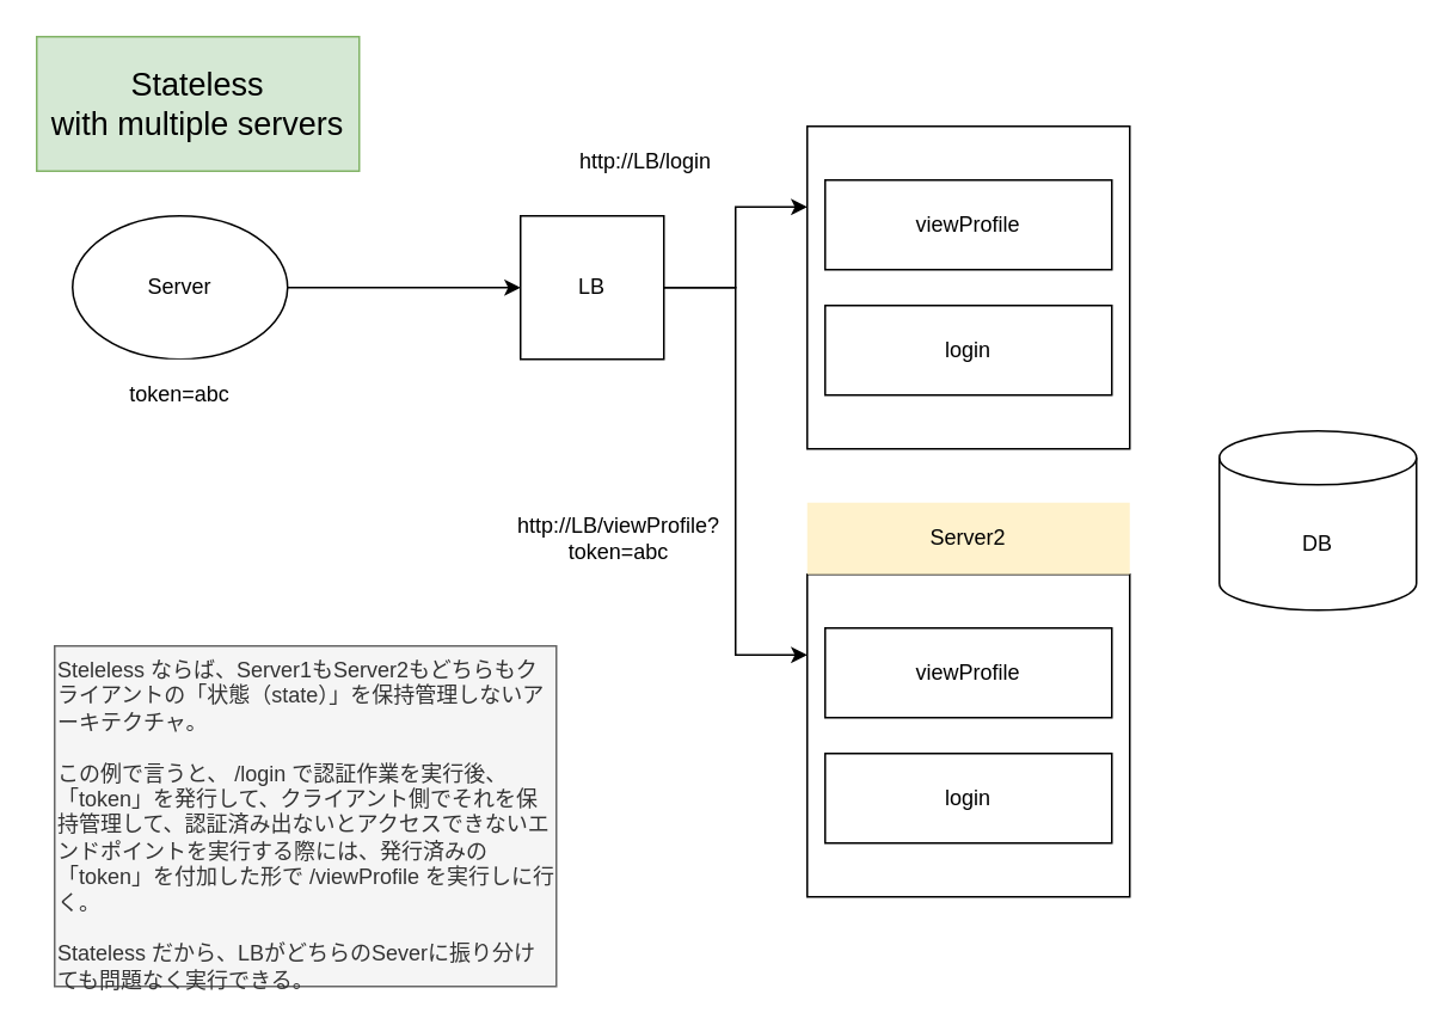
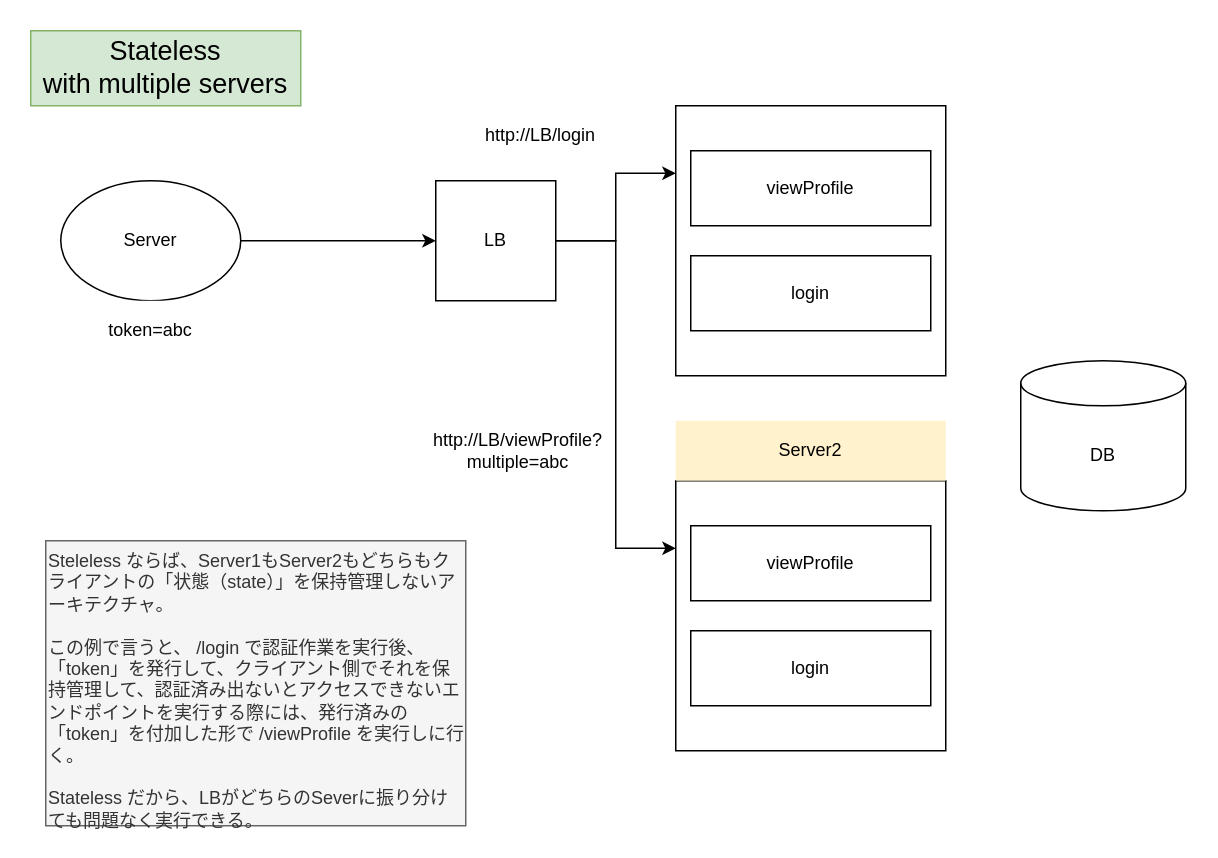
- <mxCell id="16" value="Stateless&lt;br&gt;with multiple servers" style="rounded=0;whiteSpace=wrap;html=1;strokeColor=#82b366;fontSize=18;fillColor=#d5e8d4;" vertex="1" parent="1"><mxGeometry x="20" y="20" width="180" height="75" as="geometry" /></mxCell>
+ <mxCell id="16" value="Stateless&lt;br&gt;with multiple servers" style="rounded=0;whiteSpace=wrap;html=1;strokeColor=#82b366;fontSize=18;fillColor=#d5e8d4;" vertex="1" parent="1"><mxGeometry x="20" y="20" width="180" height="50" as="geometry" /></mxCell>
- <mxCell id="18" value="http://LB/viewProfile?token=abc" style="rounded=0;whiteSpace=wrap;html=1;strokeColor=none;" vertex="1" parent="1"><mxGeometry x="285" y="280" width="120" height="40" as="geometry" /></mxCell>
+ <mxCell id="18" value="http://LB/viewProfile?multiple=abc" style="rounded=0;whiteSpace=wrap;html=1;strokeColor=none;" vertex="1" parent="1"><mxGeometry x="285" y="280" width="120" height="40" as="geometry" /></mxCell>
